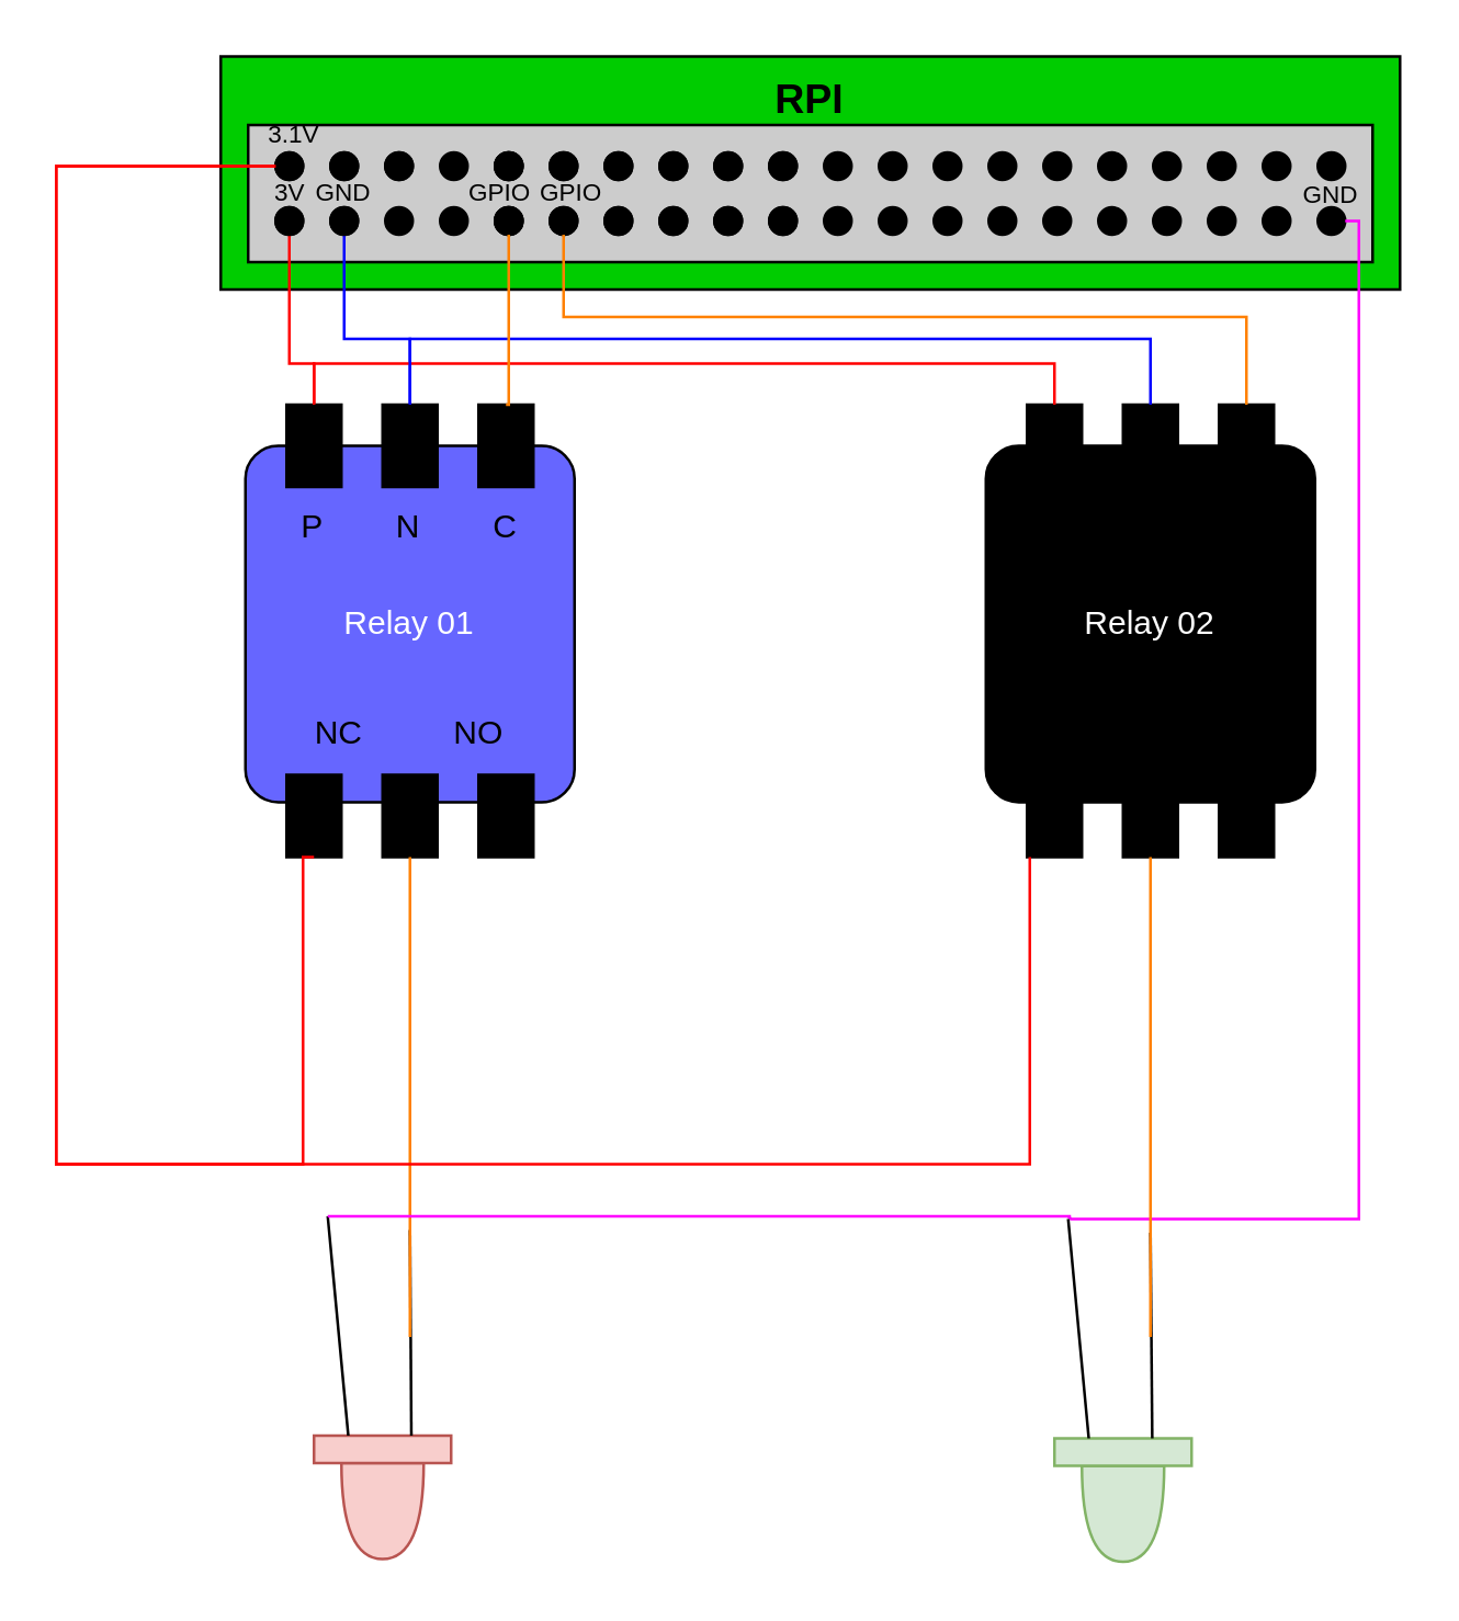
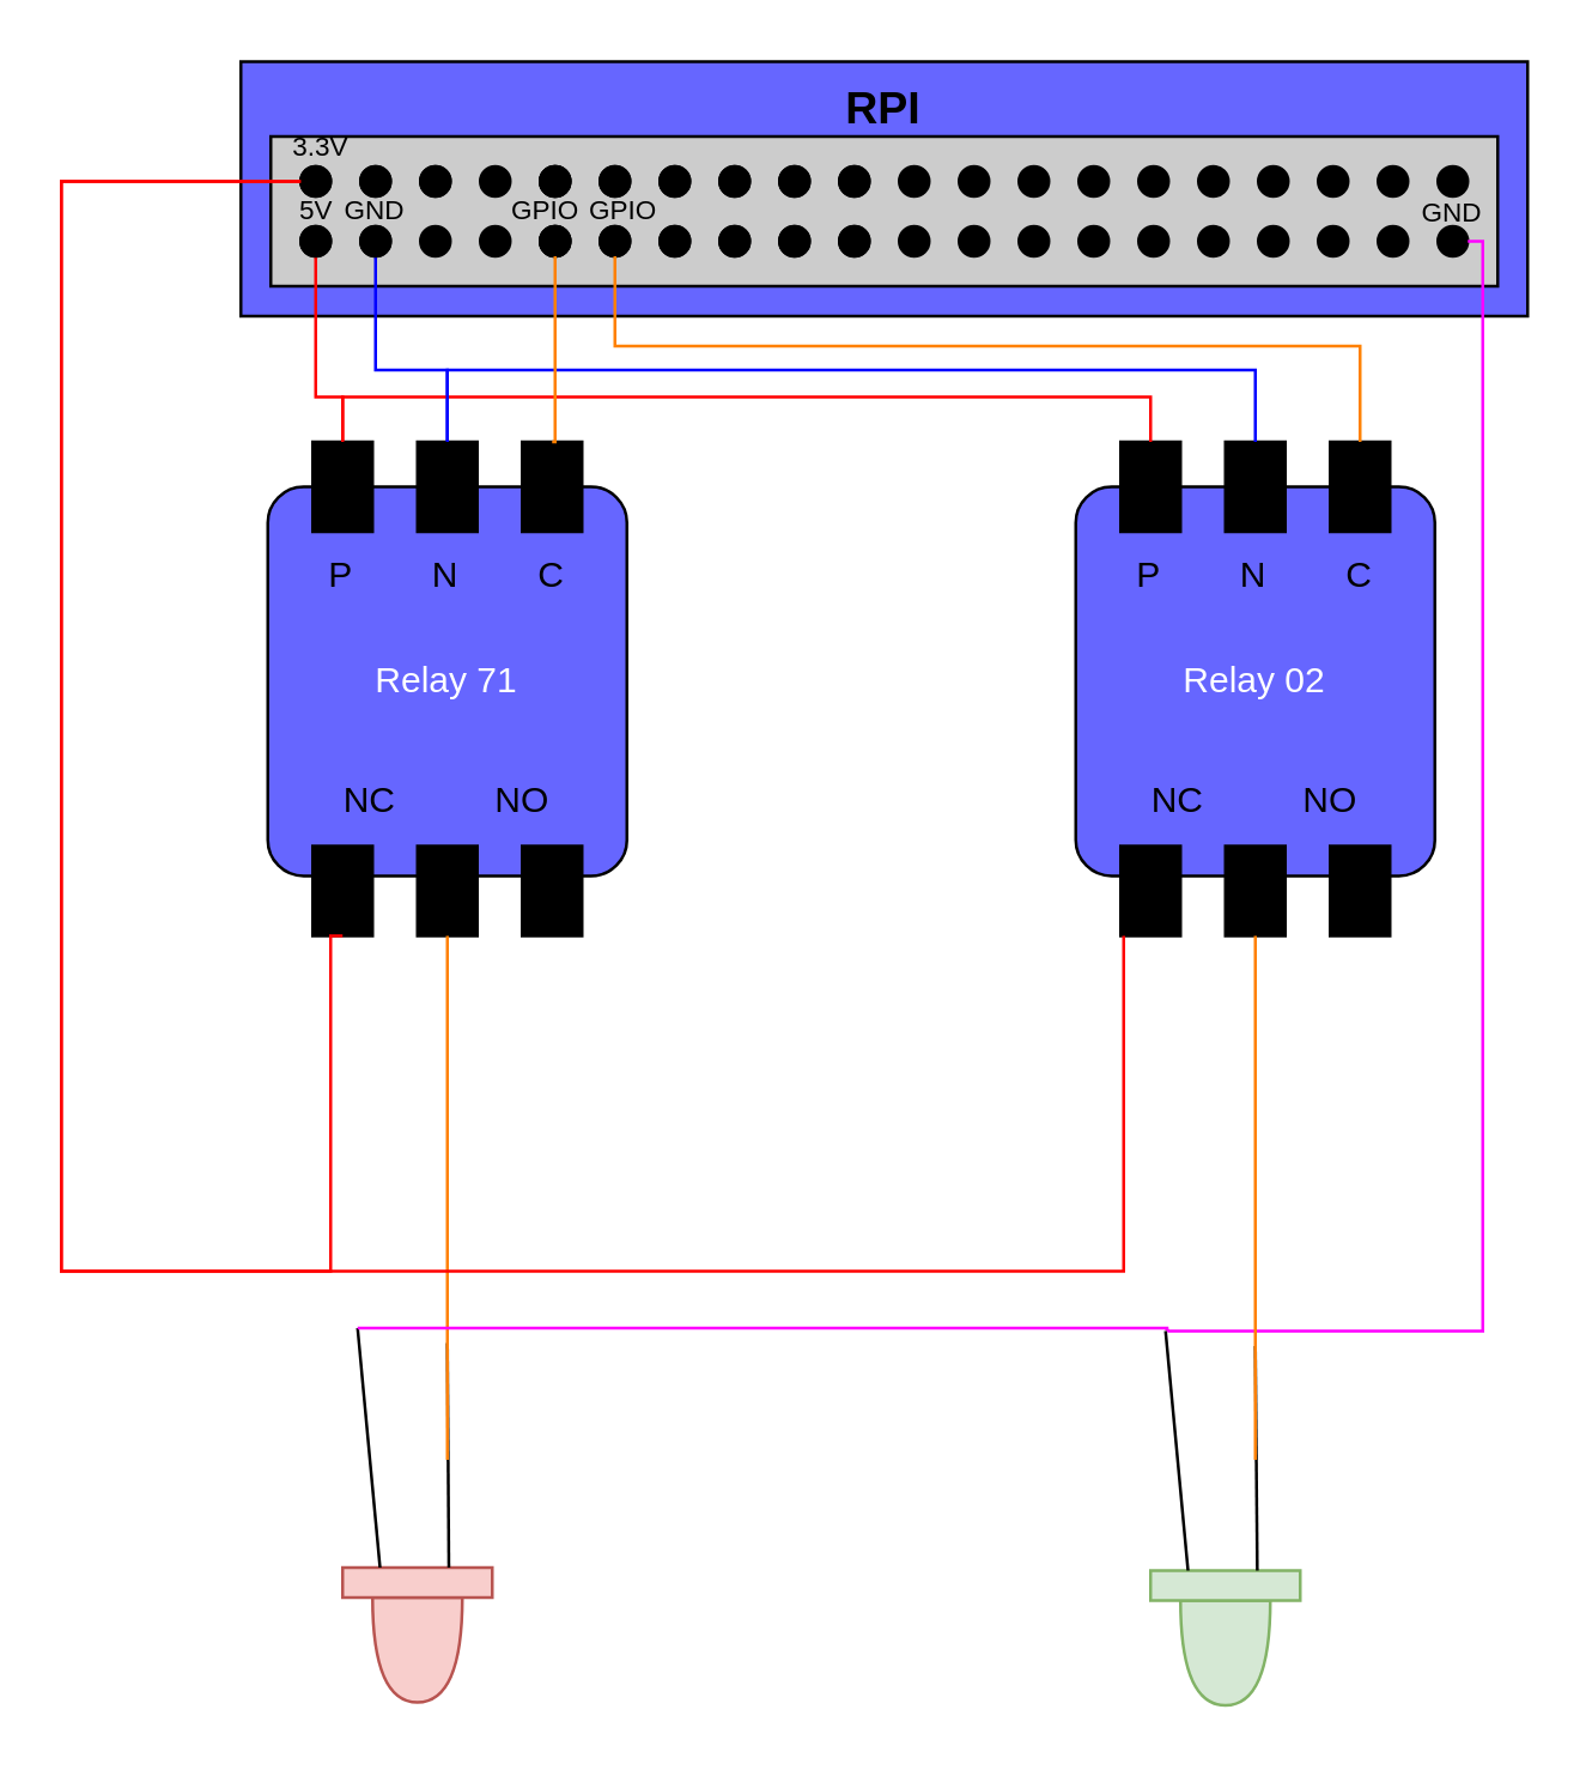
- <mxCell id="2" value="&lt;font style=&quot;font-size: 15px;&quot;&gt;&lt;b&gt;RPI&lt;/b&gt;&lt;/font&gt;" style="rounded=0;whiteSpace=wrap;html=1;fillColor=#00CC00;strokeColor=#000000;verticalAlign=top;" parent="1" vertex="1"><mxGeometry x="80" y="20" width="430" height="85" as="geometry" /></mxCell>
+ <mxCell id="2" value="&lt;font style=&quot;font-size: 15px;&quot;&gt;&lt;b&gt;RPI&lt;/b&gt;&lt;/font&gt;" style="rounded=0;whiteSpace=wrap;html=1;fillColor=#6666ff;strokeColor=#000000;verticalAlign=top;" parent="1" vertex="1"><mxGeometry x="80" y="20" width="430" height="85" as="geometry" /></mxCell>
- <mxCell id="106" value="&lt;font color=&quot;#000000&quot; style=&quot;font-size: 9px;&quot;&gt;3.1V&lt;/font&gt;" style="text;html=1;strokeColor=none;fillColor=none;align=center;verticalAlign=middle;whiteSpace=wrap;rounded=0;fontColor=#FFFFFF;" parent="1" vertex="1"><mxGeometry x="77" y="33" width="60" height="30" as="geometry" /></mxCell>
+ <mxCell id="106" value="&lt;font color=&quot;#000000&quot; style=&quot;font-size: 9px;&quot;&gt;3.3V&lt;/font&gt;" style="text;html=1;strokeColor=none;fillColor=none;align=center;verticalAlign=middle;whiteSpace=wrap;rounded=0;fontColor=#FFFFFF;" parent="1" vertex="1"><mxGeometry x="77" y="33" width="60" height="30" as="geometry" /></mxCell>
- <mxCell id="107" value="&lt;font color=&quot;#000000&quot; style=&quot;font-size: 9px;&quot;&gt;3V&lt;/font&gt;" style="text;html=1;strokeColor=none;fillColor=none;align=center;verticalAlign=middle;whiteSpace=wrap;rounded=0;fontColor=#FFFFFF;" parent="1" vertex="1"><mxGeometry x="95.5" y="61" width="19" height="15" as="geometry" /></mxCell>
+ <mxCell id="107" value="&lt;font color=&quot;#000000&quot; style=&quot;font-size: 9px;&quot;&gt;5V&lt;/font&gt;" style="text;html=1;strokeColor=none;fillColor=none;align=center;verticalAlign=middle;whiteSpace=wrap;rounded=0;fontColor=#FFFFFF;" parent="1" vertex="1"><mxGeometry x="95.5" y="61" width="19" height="15" as="geometry" /></mxCell>
- <mxCell id="67" value="&lt;font color=&quot;#ffffff&quot;&gt;Relay 01&lt;/font&gt;" style="rounded=1;whiteSpace=wrap;html=1;labelBackgroundColor=none;strokeColor=#000000;fillColor=#6666FF;arcSize=10;" parent="66" vertex="1"><mxGeometry width="120" height="130" as="geometry" /></mxCell>
+ <mxCell id="67" value="&lt;font color=&quot;#ffffff&quot;&gt;Relay 71&lt;/font&gt;" style="rounded=1;whiteSpace=wrap;html=1;labelBackgroundColor=none;strokeColor=#000000;fillColor=#6666FF;arcSize=10;" parent="66" vertex="1"><mxGeometry width="120" height="130" as="geometry" /></mxCell>
- <mxCell id="77" value="&lt;font color=&quot;#ffffff&quot;&gt;Relay 02&lt;/font&gt;" style="rounded=1;whiteSpace=wrap;html=1;labelBackgroundColor=none;strokeColor=#000000;fillColor=#000000;arcSize=10;" parent="76" vertex="1"><mxGeometry width="120" height="130" as="geometry" /></mxCell>
+ <mxCell id="77" value="&lt;font color=&quot;#ffffff&quot;&gt;Relay 02&lt;/font&gt;" style="rounded=1;whiteSpace=wrap;html=1;labelBackgroundColor=none;strokeColor=#000000;fillColor=#6666FF;arcSize=10;" parent="76" vertex="1"><mxGeometry width="120" height="130" as="geometry" /></mxCell>
